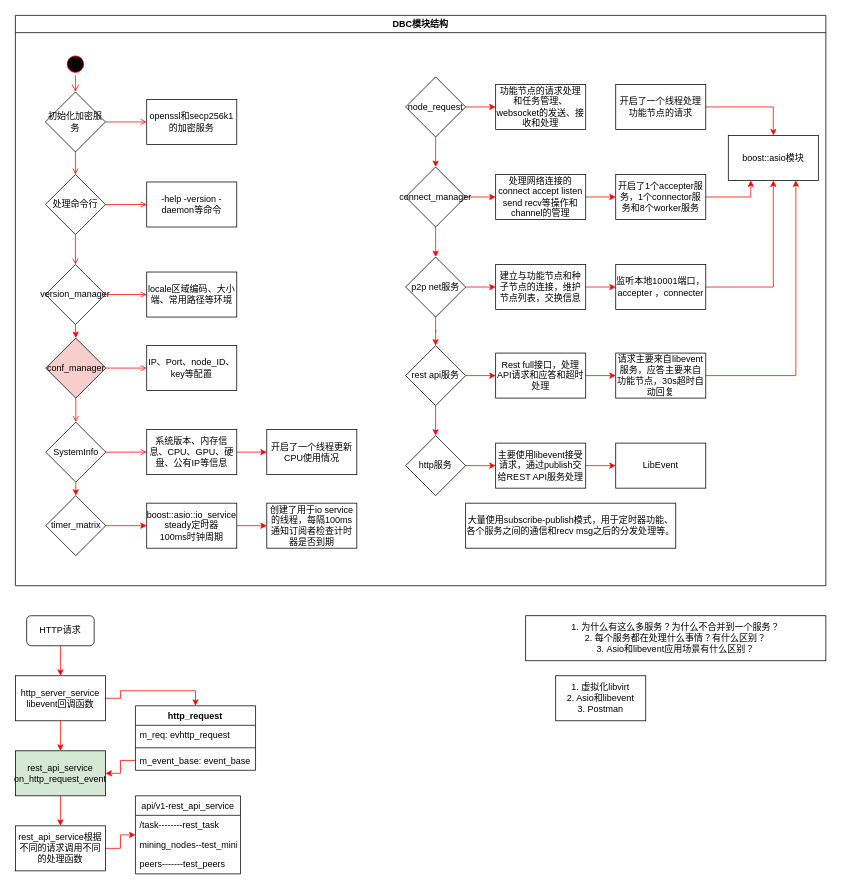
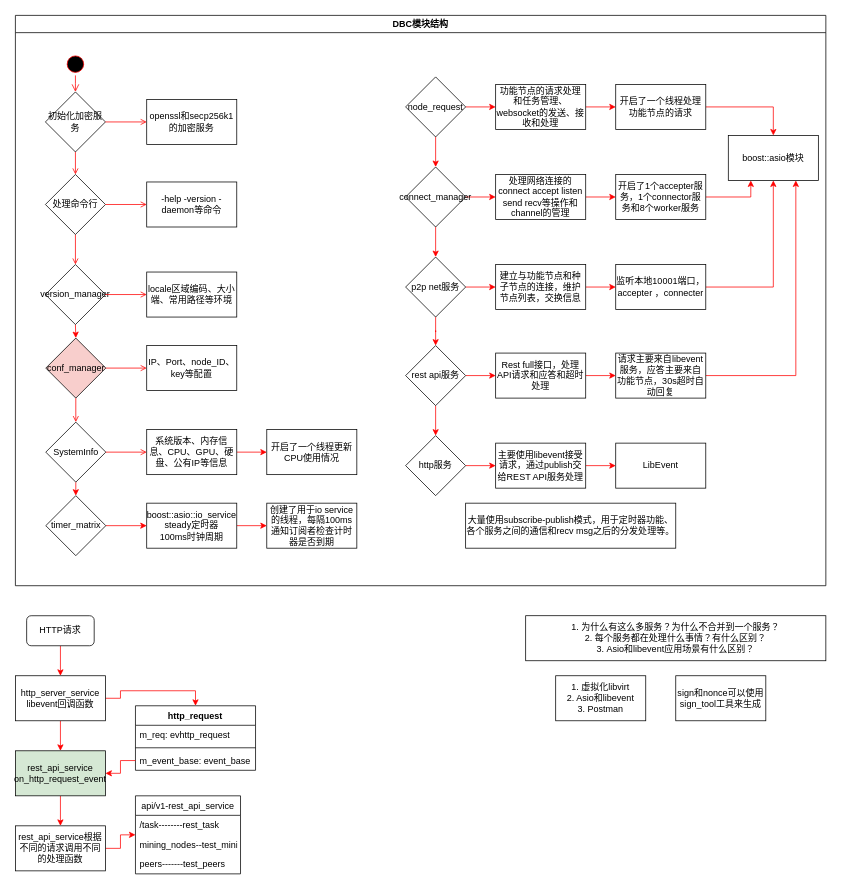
+ <mxCell id="34" style="edgeStyle=orthogonalEdgeStyle;rounded=0;orthogonalLoop=1;jettySize=auto;html=1;exitX=1;exitY=0.5;exitDx=0;exitDy=0;entryX=0;entryY=0.5;entryDx=0;entryDy=0;strokeColor=#FF0000;" parent="2" source="35" target="43" edge="1"><mxGeometry relative="1" as="geometry" /></mxCell>
+ <mxCell id="87" value="sign和nonce可以使用sign_tool工具来生成" style="rounded=0;whiteSpace=wrap;html=1;" parent="1" vertex="1"><mxGeometry x="900" y="900" width="120" height="60" as="geometry" /></mxCell>
